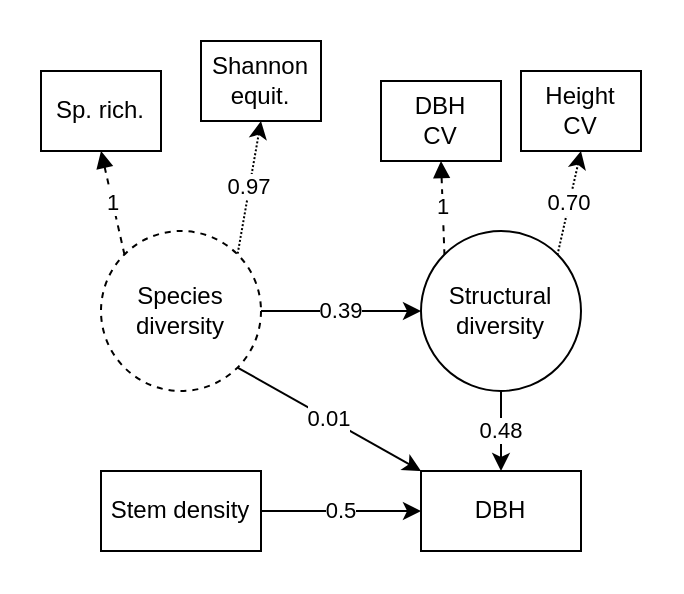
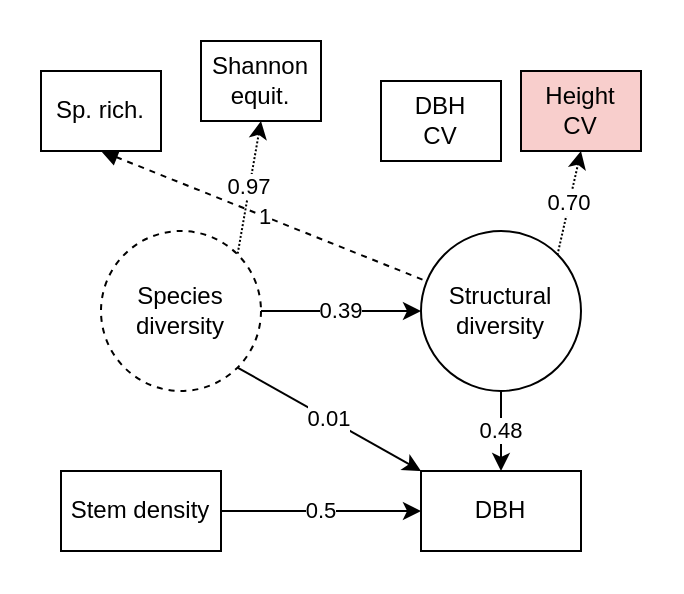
- <mxCell id="17" value="Height&lt;br&gt;CV" style="rounded=1;whiteSpace=wrap;html=1;fontSize=12;glass=0;strokeWidth=1;shadow=0;arcSize=0;align=center;fontStyle=0" parent="1" vertex="1"><mxGeometry x="260" y="35" width="60" height="40" as="geometry" /></mxCell>
+ <mxCell id="17" value="Height&lt;br&gt;CV" style="rounded=1;whiteSpace=wrap;html=1;fontSize=12;glass=0;strokeWidth=1;shadow=0;arcSize=0;align=center;fontStyle=0;fillColor=#f8cecc;" parent="1" vertex="1"><mxGeometry x="260" y="35" width="60" height="40" as="geometry" /></mxCell>
- <mxCell id="14" value="1" style="rounded=0;orthogonalLoop=1;jettySize=auto;html=1;exitX=0.5;exitY=1;exitDx=0;exitDy=0;entryX=0;entryY=0;entryDx=0;entryDy=0;startArrow=block;startFill=1;endArrow=none;endFill=0;dashed=1;strokeWidth=1;" parent="1" source="15" target="9" edge="1"><mxGeometry relative="1" as="geometry" /></mxCell>
- <mxCell id="10" value="1" style="rounded=0;orthogonalLoop=1;jettySize=auto;html=1;exitX=0.5;exitY=1;exitDx=0;exitDy=0;entryX=0;entryY=0;entryDx=0;entryDy=0;startArrow=block;startFill=1;endArrow=none;endFill=0;dashed=1;strokeWidth=1;" parent="1" source="11" target="7" edge="1"><mxGeometry relative="1" as="geometry" /></mxCell>
+ <mxCell id="10" value="1" style="rounded=0;orthogonalLoop=1;jettySize=auto;html=1;exitX=0.5;exitY=1;exitDx=0;exitDy=0;startArrow=block;startFill=1;endArrow=none;endFill=0;dashed=1;strokeWidth=1;" parent="1" source="11" target="9" edge="1"><mxGeometry relative="1" as="geometry" /></mxCell>
- <mxCell id="4" value="Stem density" style="rounded=1;whiteSpace=wrap;html=1;fontSize=12;glass=0;strokeWidth=1;shadow=0;arcSize=0;align=center;fontStyle=0" parent="1" vertex="1"><mxGeometry x="50" y="235" width="80" height="40" as="geometry" /></mxCell>
+ <mxCell id="4" value="Stem density" style="rounded=1;whiteSpace=wrap;html=1;fontSize=12;glass=0;strokeWidth=1;shadow=0;arcSize=0;align=center;fontStyle=0" parent="1" vertex="1"><mxGeometry x="30" y="235" width="80" height="40" as="geometry" /></mxCell>
